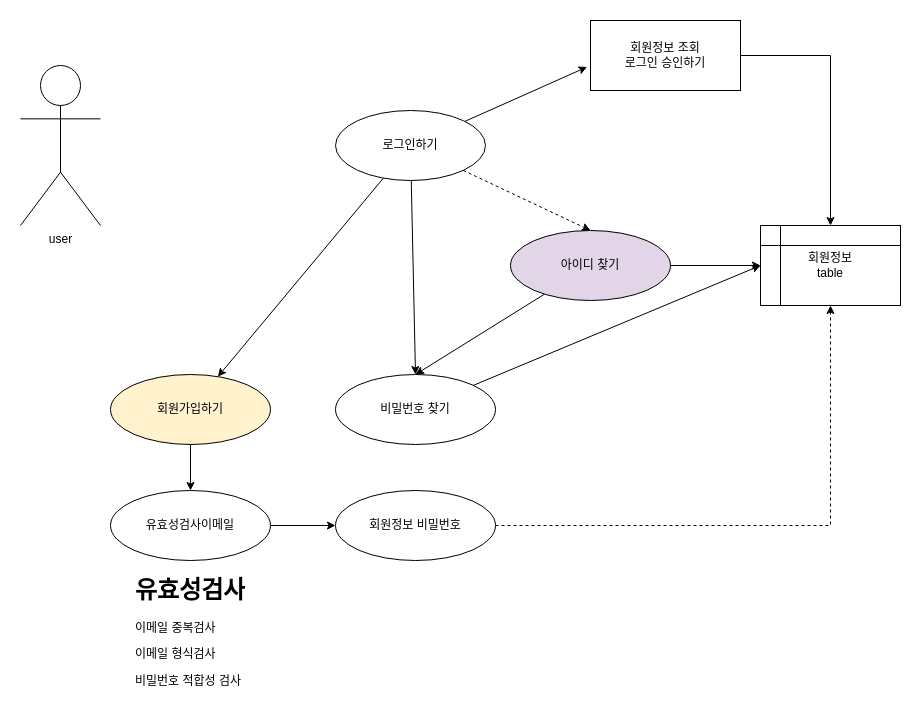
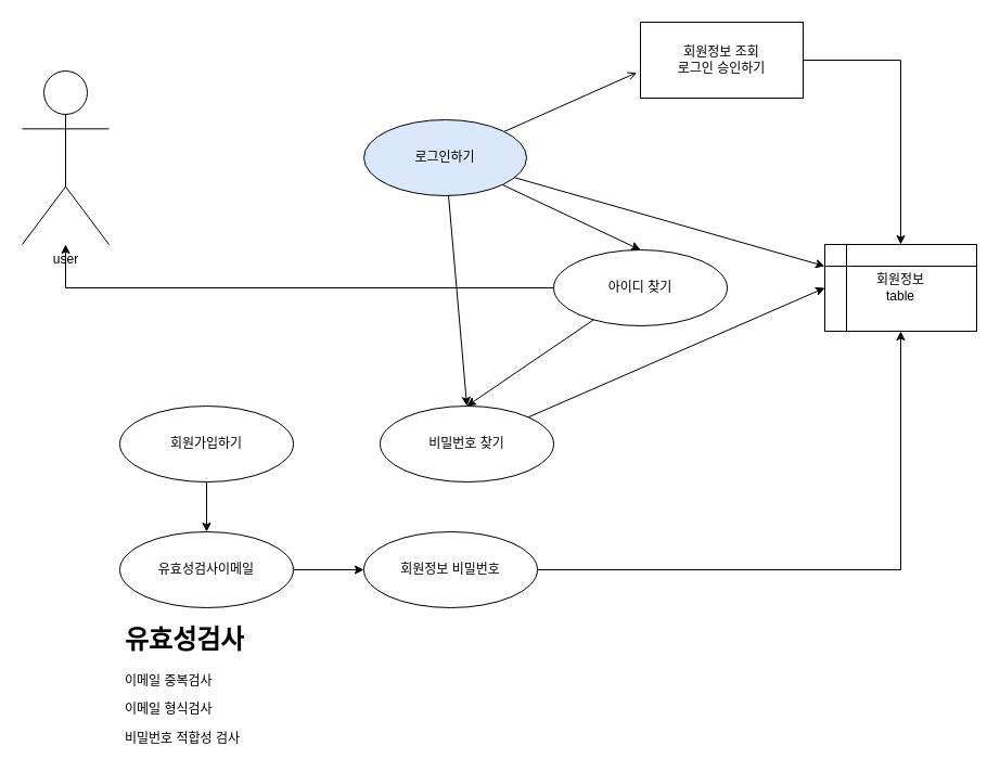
- <mxCell id="6" style="rounded=0;orthogonalLoop=1;jettySize=auto;html=1;entryX=-0.023;entryY=0.664;entryDx=0;entryDy=0;entryPerimeter=0;" edge="1" parent="1" source="7" target="22"><mxGeometry relative="1" as="geometry" /></mxCell>
+ <mxCell id="6" style="rounded=0;orthogonalLoop=1;jettySize=auto;html=1;entryX=-0.023;entryY=0.664;entryDx=0;entryDy=0;entryPerimeter=0;endArrow=open;" edge="1" parent="1" source="7" target="22"><mxGeometry relative="1" as="geometry" /></mxCell>
- <mxCell id="7" value="로그인하기" style="ellipse;whiteSpace=wrap;html=1;" vertex="1" parent="1"><mxGeometry x="335" y="110" width="150" height="70" as="geometry" /></mxCell>
+ <mxCell id="7" value="로그인하기" style="ellipse;whiteSpace=wrap;html=1;fillColor=#dae8fc;" vertex="1" parent="1"><mxGeometry x="335" y="110" width="150" height="70" as="geometry" /></mxCell>
- <mxCell id="4" style="rounded=0;orthogonalLoop=1;jettySize=auto;html=1;entryX=0.5;entryY=0;entryDx=0;entryDy=0;dashed=1;" edge="1" parent="1" source="7" target="12"><mxGeometry relative="1" as="geometry" /></mxCell>
+ <mxCell id="4" style="rounded=0;orthogonalLoop=1;jettySize=auto;html=1;entryX=0.5;entryY=0;entryDx=0;entryDy=0;" edge="1" parent="1" source="7" target="12"><mxGeometry relative="1" as="geometry" /></mxCell>
- <mxCell id="12" value="아이디 찾기" style="ellipse;whiteSpace=wrap;html=1;fillColor=#e1d5e7;" vertex="1" parent="1"><mxGeometry x="510" y="230" width="160" height="70" as="geometry" /></mxCell>
+ <mxCell id="12" value="아이디 찾기" style="ellipse;whiteSpace=wrap;html=1;" vertex="1" parent="1"><mxGeometry x="510" y="230" width="160" height="70" as="geometry" /></mxCell>
- <mxCell id="11" style="edgeStyle=orthogonalEdgeStyle;rounded=0;orthogonalLoop=1;jettySize=auto;html=1;" edge="1" parent="1" source="12" target="20"><mxGeometry relative="1" as="geometry" /></mxCell>
+ <mxCell id="11" style="edgeStyle=orthogonalEdgeStyle;rounded=0;orthogonalLoop=1;jettySize=auto;html=1;" edge="1" parent="1" source="12" target="2"><mxGeometry relative="1" as="geometry" /></mxCell>
- <mxCell id="3" style="rounded=0;orthogonalLoop=1;jettySize=auto;html=1;" edge="1" parent="1" source="7" target="9"><mxGeometry relative="1" as="geometry" /></mxCell>
+ <mxCell id="3" style="rounded=0;orthogonalLoop=1;jettySize=auto;html=1;" edge="1" parent="1" source="7" target="20"><mxGeometry relative="1" as="geometry" /></mxCell>
- <mxCell id="9" value="회원가입하기" style="ellipse;whiteSpace=wrap;html=1;fillColor=#fff2cc;" vertex="1" parent="1"><mxGeometry x="110" y="374" width="160" height="70" as="geometry" /></mxCell>
+ <mxCell id="9" value="회원가입하기" style="ellipse;whiteSpace=wrap;html=1;" vertex="1" parent="1"><mxGeometry x="110" y="374" width="160" height="70" as="geometry" /></mxCell>
- <mxCell id="14" value="비밀번호 찾기" style="ellipse;whiteSpace=wrap;html=1;" vertex="1" parent="1"><mxGeometry x="335" y="374" width="160" height="70" as="geometry" /></mxCell>
+ <mxCell id="14" value="비밀번호 찾기" style="ellipse;whiteSpace=wrap;html=1;" vertex="1" parent="1"><mxGeometry x="350" y="374" width="160" height="70" as="geometry" /></mxCell>
- <mxCell id="18" style="edgeStyle=orthogonalEdgeStyle;rounded=0;orthogonalLoop=1;jettySize=auto;html=1;dashed=1;" edge="1" parent="1" source="19" target="20"><mxGeometry relative="1" as="geometry" /></mxCell>
+ <mxCell id="18" style="edgeStyle=orthogonalEdgeStyle;rounded=0;orthogonalLoop=1;jettySize=auto;html=1;" edge="1" parent="1" source="19" target="20"><mxGeometry relative="1" as="geometry" /></mxCell>
- <mxCell id="17" value="&lt;h1&gt;유효성검사&lt;/h1&gt;&lt;p&gt;이메일 중복검사&lt;/p&gt;&lt;p&gt;이메일 형식검사&lt;/p&gt;&lt;p&gt;비밀번호 적합성 검사&lt;/p&gt;" style="text;html=1;strokeColor=none;fillColor=none;spacing=5;spacingTop=-20;whiteSpace=wrap;overflow=hidden;rounded=0;" vertex="1" parent="1"><mxGeometry x="130" y="570" width="190" height="120" as="geometry" /></mxCell>
+ <mxCell id="17" value="&lt;h1&gt;유효성검사&lt;/h1&gt;&lt;p&gt;이메일 중복검사&lt;/p&gt;&lt;p&gt;이메일 형식검사&lt;/p&gt;&lt;p&gt;비밀번호 적합성 검사&lt;/p&gt;" style="text;html=1;strokeColor=none;fillColor=none;spacing=5;spacingTop=-20;whiteSpace=wrap;overflow=hidden;rounded=0;" vertex="1" parent="1"><mxGeometry x="110" y="570" width="190" height="120" as="geometry" /></mxCell>
